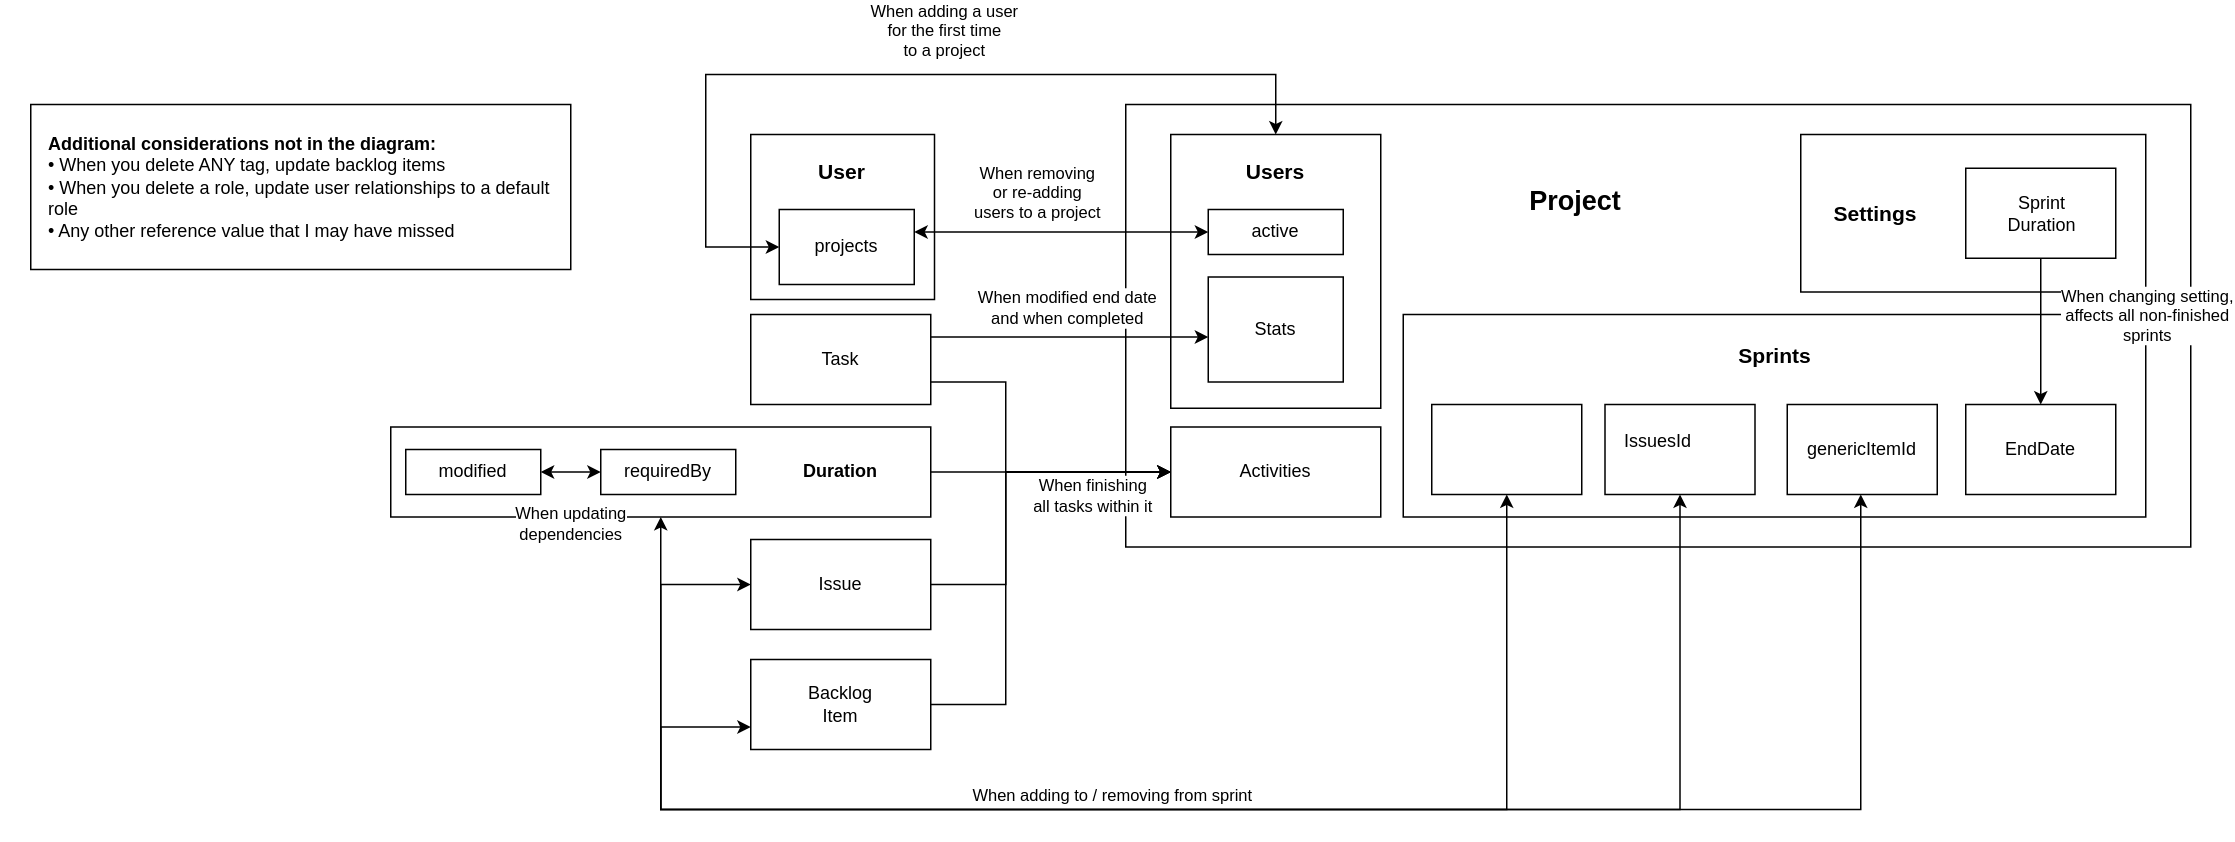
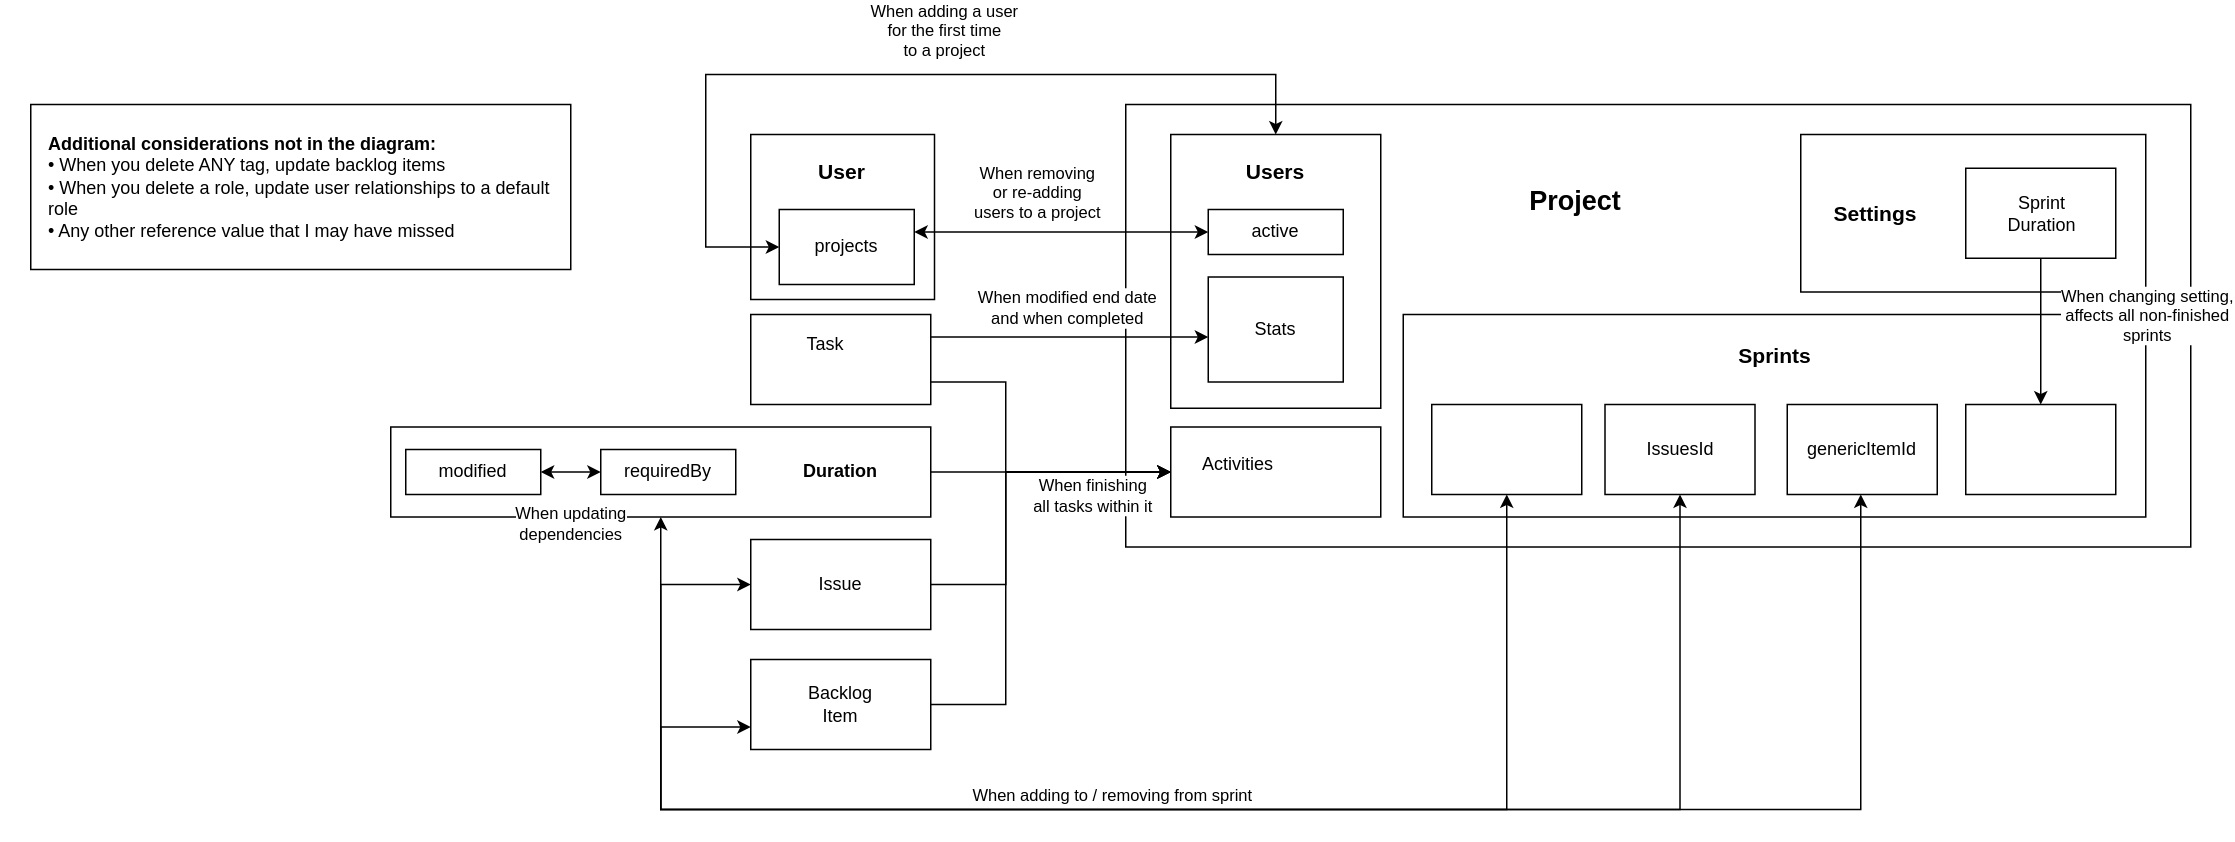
- <mxCell id="5" value="Task" style="text;html=1;align=center;verticalAlign=middle;whiteSpace=wrap;rounded=0;" parent="1" vertex="1"><mxGeometry x="530" y="195" width="60" height="30" as="geometry" /></mxCell>
+ <mxCell id="5" value="Task" style="text;html=1;align=center;verticalAlign=middle;whiteSpace=wrap;rounded=0;" parent="1" vertex="1"><mxGeometry x="520" y="185" width="60" height="30" as="geometry" /></mxCell>
- <mxCell id="24" value="IssuesId" style="text;html=1;align=center;verticalAlign=middle;whiteSpace=wrap;rounded=0;" parent="1" vertex="1"><mxGeometry x="1074.5" y="250" width="60" height="30" as="geometry" /></mxCell>
+ <mxCell id="24" value="IssuesId" style="text;html=1;align=center;verticalAlign=middle;whiteSpace=wrap;rounded=0;" parent="1" vertex="1"><mxGeometry x="1089.5" y="255" width="60" height="30" as="geometry" /></mxCell>
- <mxCell id="32" value="EndDate" style="text;html=1;align=center;verticalAlign=middle;whiteSpace=wrap;rounded=0;" parent="1" vertex="1"><mxGeometry x="1330" y="255" width="60" height="30" as="geometry" /></mxCell>
- <mxCell id="8" value="Activities" style="text;html=1;align=center;verticalAlign=middle;whiteSpace=wrap;rounded=0;" parent="1" vertex="1"><mxGeometry x="820" y="270" width="60" height="30" as="geometry" /></mxCell>
+ <mxCell id="8" value="Activities" style="text;html=1;align=center;verticalAlign=middle;whiteSpace=wrap;rounded=0;" parent="1" vertex="1"><mxGeometry x="795" y="265" width="60" height="30" as="geometry" /></mxCell>
